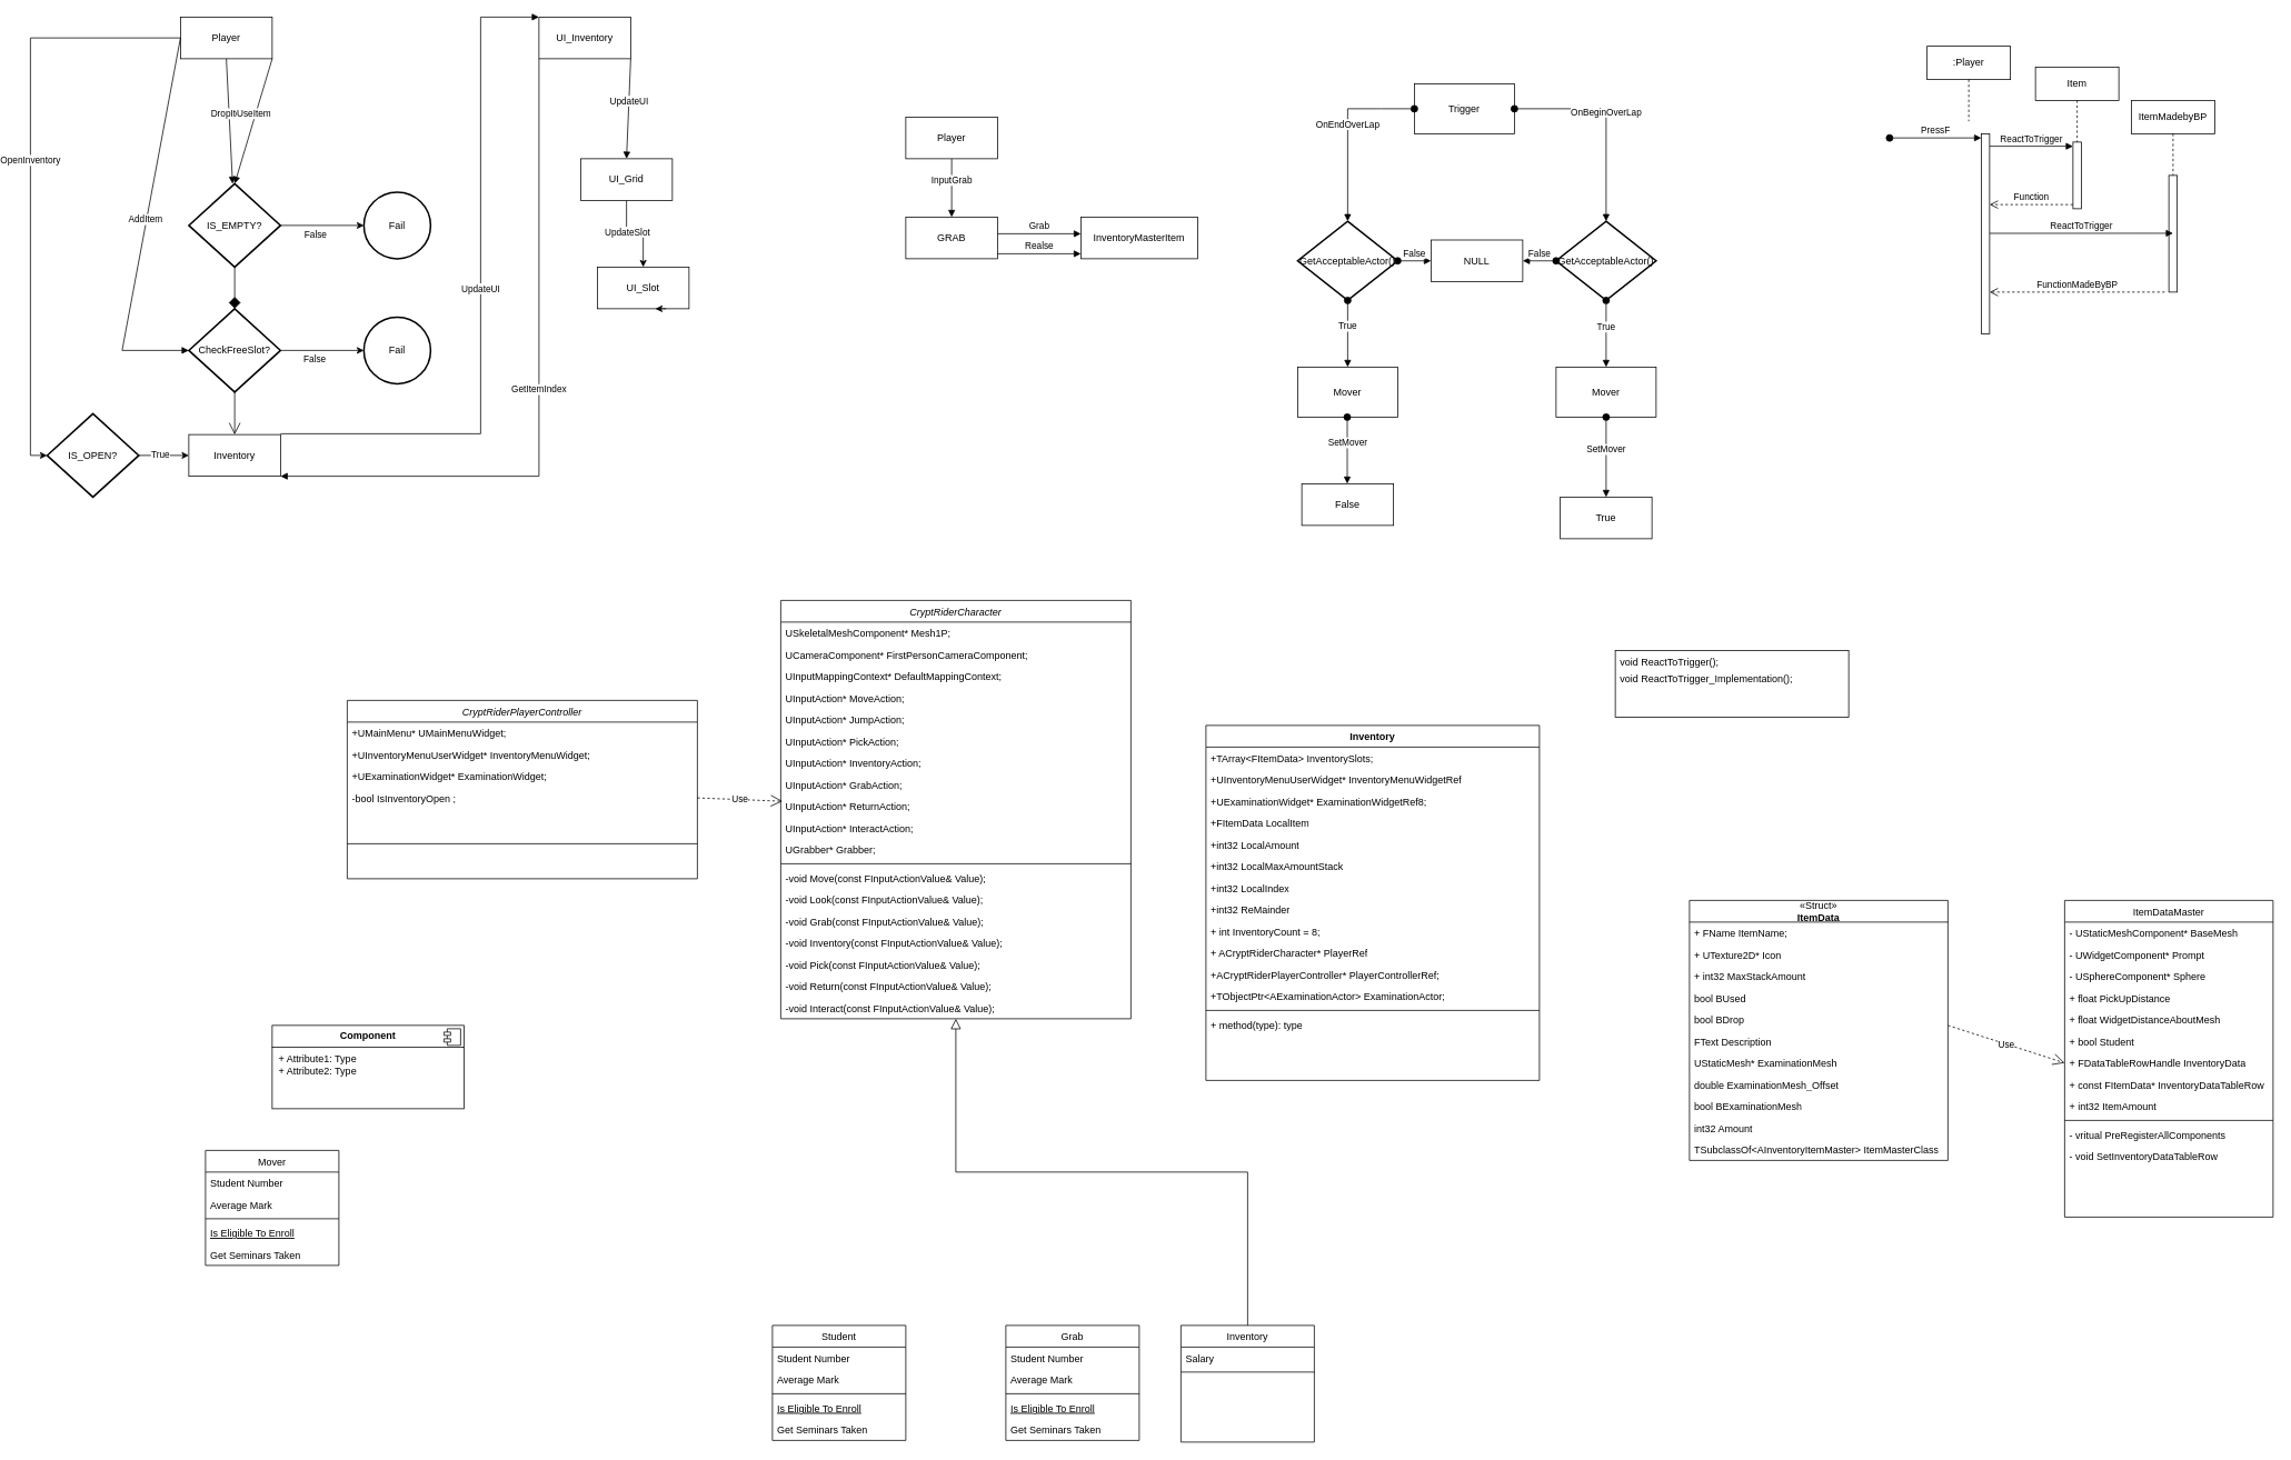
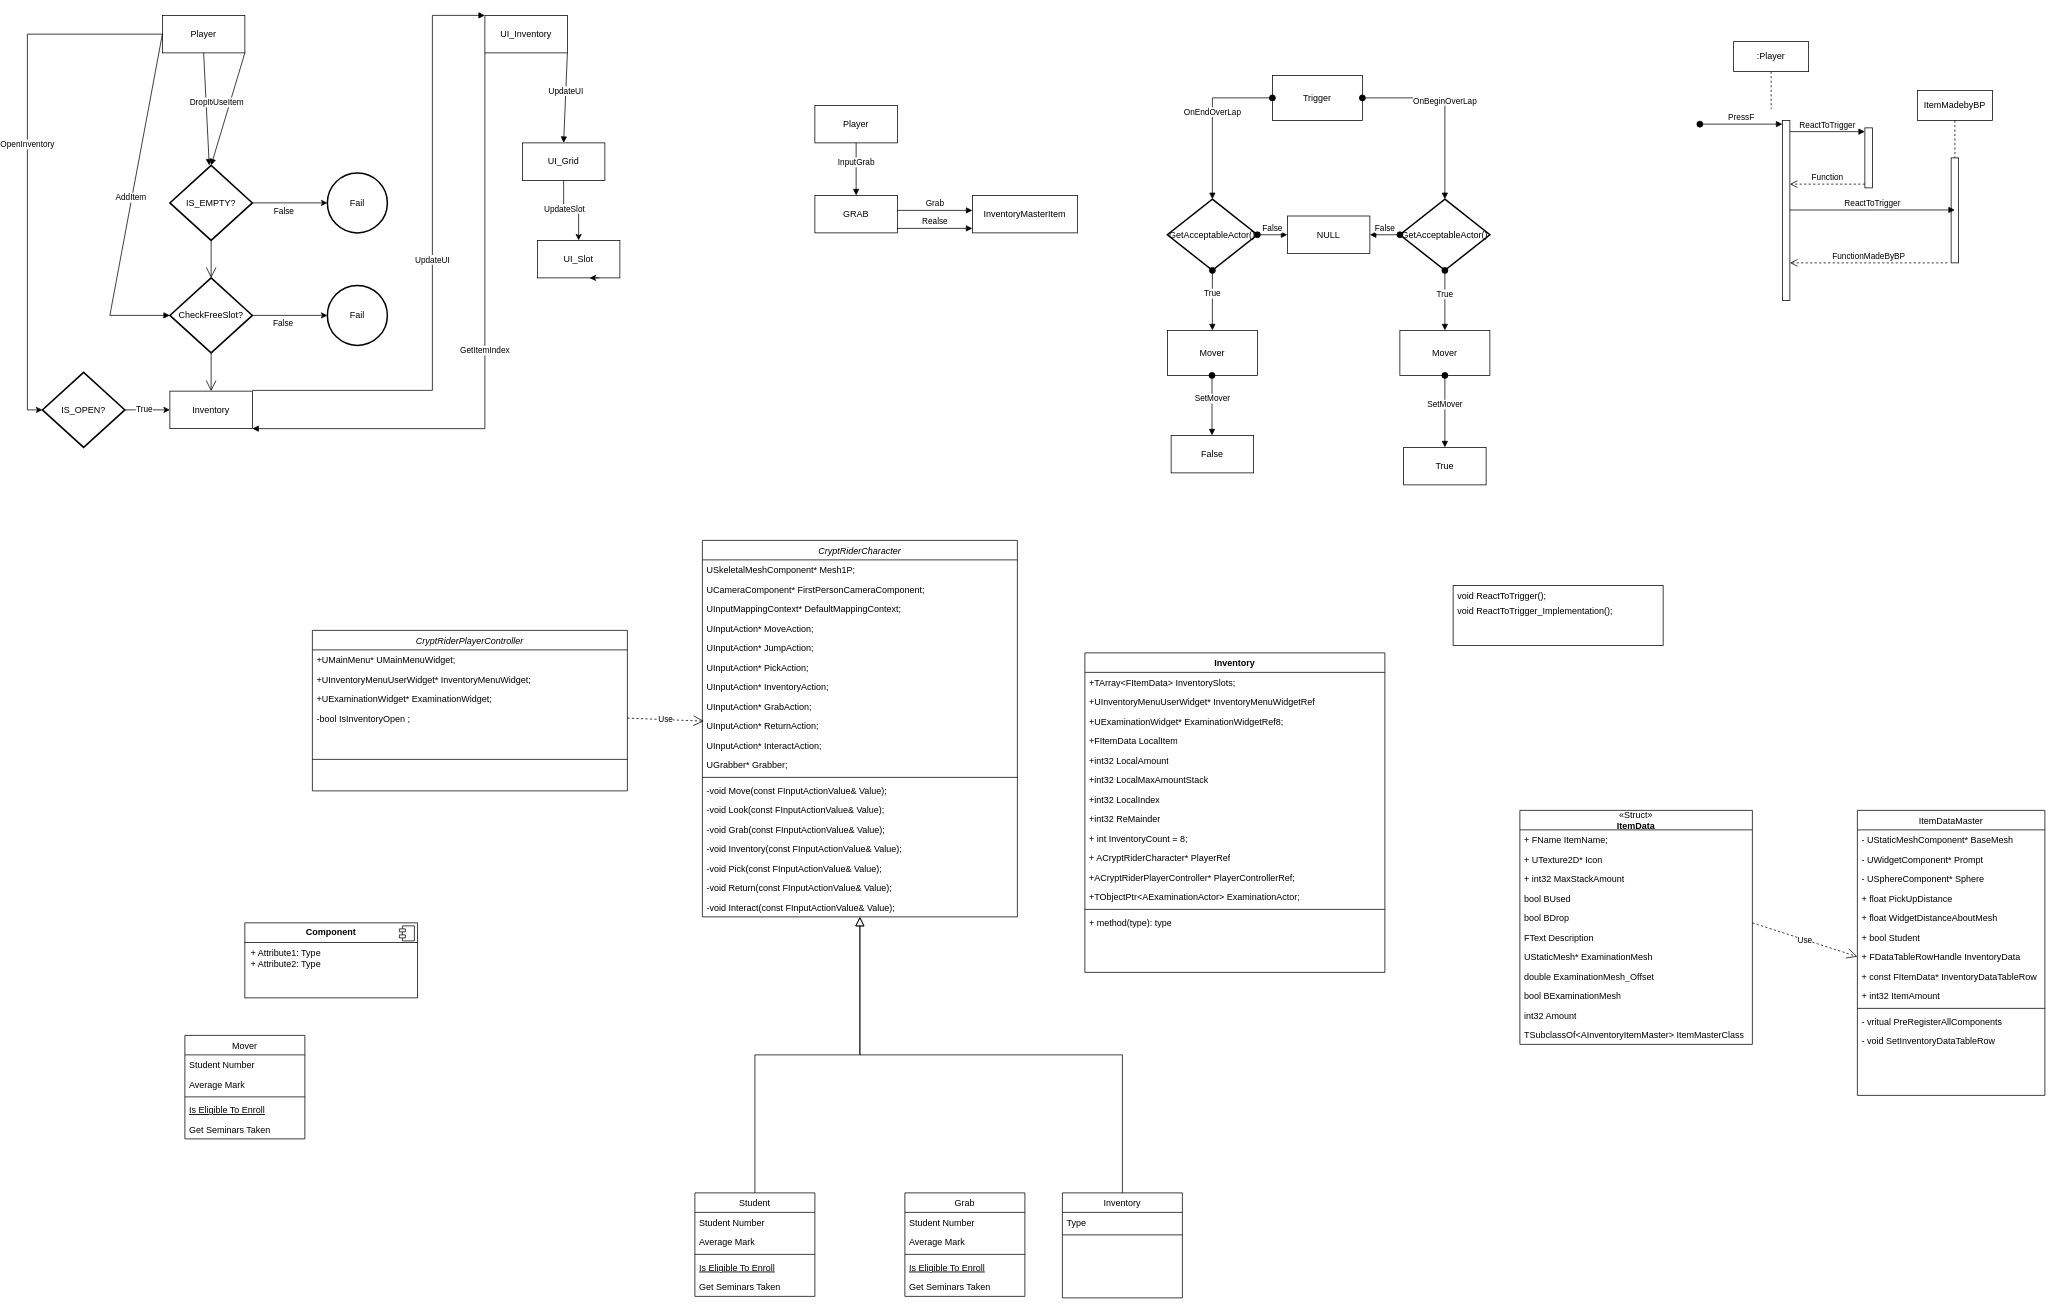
- <mxCell id="133" value="Item" style="shape=umlLifeline;perimeter=lifelinePerimeter;whiteSpace=wrap;html=1;container=1;dropTarget=0;collapsible=0;recursiveResize=0;outlineConnect=0;portConstraint=eastwest;newEdgeStyle={&quot;curved&quot;:0,&quot;rounded&quot;:0};" vertex="1" parent="1"><mxGeometry x="2405" y="80" width="100" height="90" as="geometry" /></mxCell>
- <mxCell id="101" value="" style="endArrow=diamond;endFill=1;endSize=12;html=1;rounded=0;exitX=0.5;exitY=1;exitDx=0;exitDy=0;exitPerimeter=0;entryX=0.5;entryY=0;entryDx=0;entryDy=0;entryPerimeter=0;" parent="1" source="91" target="100" edge="1"><mxGeometry width="160" relative="1" as="geometry"><mxPoint x="520" y="360" as="sourcePoint" /><mxPoint x="680" y="360" as="targetPoint" /></mxGeometry></mxCell>
+ <mxCell id="101" value="" style="endArrow=open;endFill=1;endSize=12;html=1;rounded=0;exitX=0.5;exitY=1;exitDx=0;exitDy=0;exitPerimeter=0;entryX=0.5;entryY=0;entryDx=0;entryDy=0;entryPerimeter=0;" parent="1" source="91" target="100" edge="1"><mxGeometry width="160" relative="1" as="geometry"><mxPoint x="520" y="360" as="sourcePoint" /><mxPoint x="680" y="360" as="targetPoint" /></mxGeometry></mxCell>
+ <mxCell id="28" value="" style="endArrow=block;endSize=10;endFill=0;shadow=0;strokeWidth=1;rounded=0;curved=0;edgeStyle=elbowEdgeStyle;elbow=vertical;" parent="1" source="22" target="2" edge="1"><mxGeometry width="160" relative="1" as="geometry"><mxPoint x="1140" y="1433" as="sourcePoint" /><mxPoint x="1140" y="1433" as="targetPoint" /></mxGeometry></mxCell>
- <mxCell id="30" value="Salary" style="text;align=left;verticalAlign=top;spacingLeft=4;spacingRight=4;overflow=hidden;rotatable=0;points=[[0,0.5],[1,0.5]];portConstraint=eastwest;" parent="29" vertex="1"><mxGeometry y="26" width="160" height="26" as="geometry" /></mxCell>
+ <mxCell id="30" value="Type" style="text;align=left;verticalAlign=top;spacingLeft=4;spacingRight=4;overflow=hidden;rotatable=0;points=[[0,0.5],[1,0.5]];portConstraint=eastwest;" parent="29" vertex="1"><mxGeometry y="26" width="160" height="26" as="geometry" /></mxCell>
